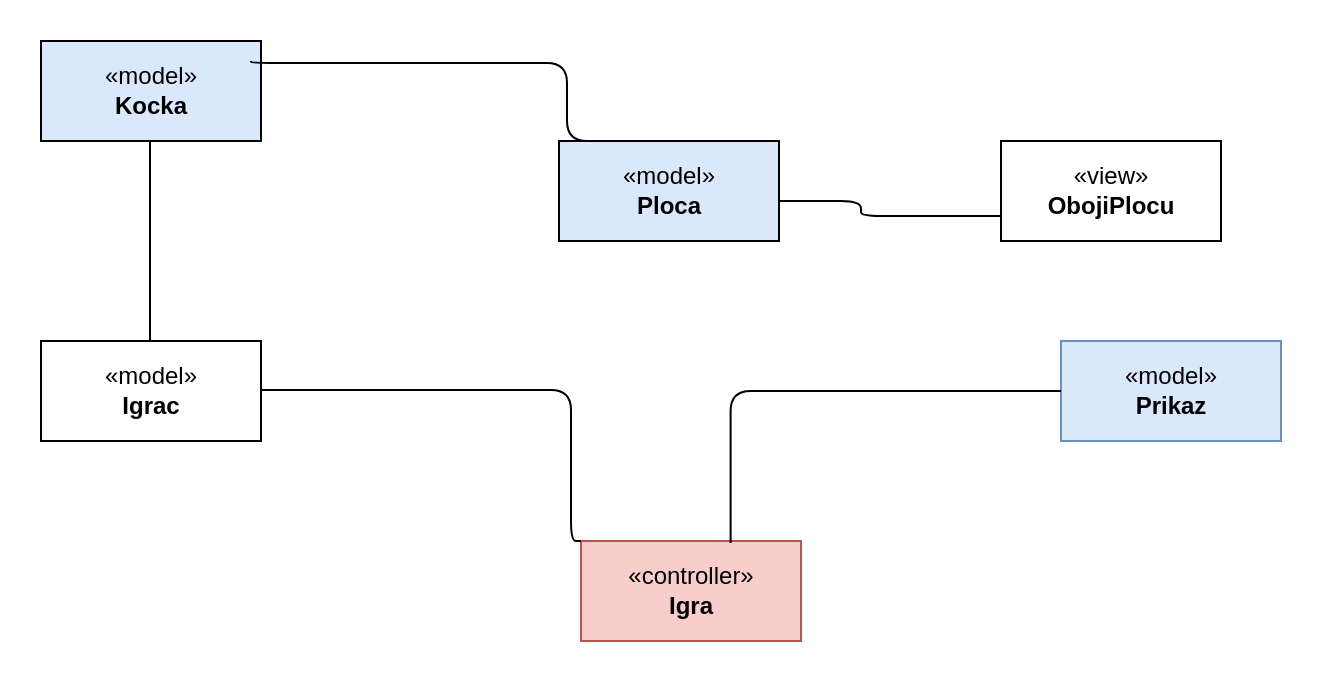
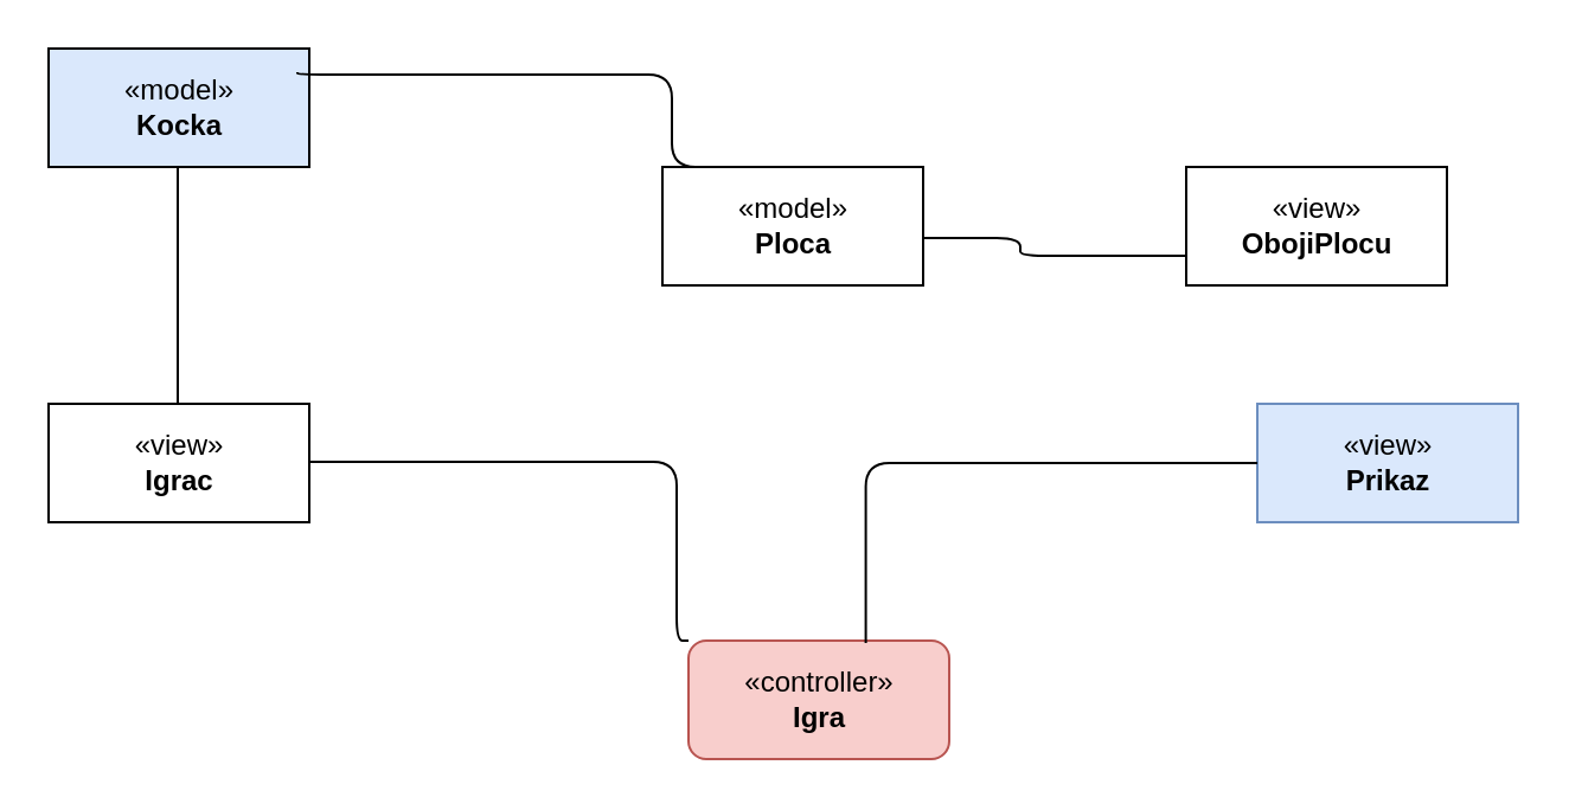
- <mxCell id="5" value="«model»&lt;br&gt;&lt;b&gt;Ploca&lt;/b&gt;" style="html=1;fillColor=#dae8fc;" parent="1" vertex="1"><mxGeometry x="279" y="70" width="110" height="50" as="geometry" /></mxCell>
+ <mxCell id="5" value="«model»&lt;br&gt;&lt;b&gt;Ploca&lt;/b&gt;" style="html=1;" parent="1" vertex="1"><mxGeometry x="279" y="70" width="110" height="50" as="geometry" /></mxCell>
- <mxCell id="6" value="«model»&lt;br&gt;&lt;b&gt;Igrac&lt;/b&gt;" style="html=1;" parent="1" vertex="1"><mxGeometry x="20" y="170" width="110" height="50" as="geometry" /></mxCell>
+ <mxCell id="6" value="«view»&lt;br&gt;&lt;b&gt;Igrac&lt;/b&gt;" style="html=1;" parent="1" vertex="1"><mxGeometry x="20" y="170" width="110" height="50" as="geometry" /></mxCell>
- <mxCell id="3" value="«model»&lt;br&gt;&lt;b&gt;Prikaz&lt;/b&gt;" style="html=1;fillColor=#dae8fc;strokeColor=#6c8ebf;" parent="1" vertex="1"><mxGeometry x="530" y="170" width="110" height="50" as="geometry" /></mxCell>
+ <mxCell id="3" value="«view»&lt;br&gt;&lt;b&gt;Prikaz&lt;/b&gt;" style="html=1;fillColor=#dae8fc;strokeColor=#6c8ebf;" parent="1" vertex="1"><mxGeometry x="530" y="170" width="110" height="50" as="geometry" /></mxCell>
- <mxCell id="4" value="«controller»&lt;br&gt;&lt;b&gt;Igra&lt;/b&gt;" style="html=1;fillColor=#f8cecc;strokeColor=#b85450;" parent="1" vertex="1"><mxGeometry x="290" y="270" width="110" height="50" as="geometry" /></mxCell>
+ <mxCell id="4" value="«controller»&lt;br&gt;&lt;b&gt;Igra&lt;/b&gt;" style="html=1;fillColor=#f8cecc;strokeColor=#b85450;rounded=1;" parent="1" vertex="1"><mxGeometry x="290" y="270" width="110" height="50" as="geometry" /></mxCell>
